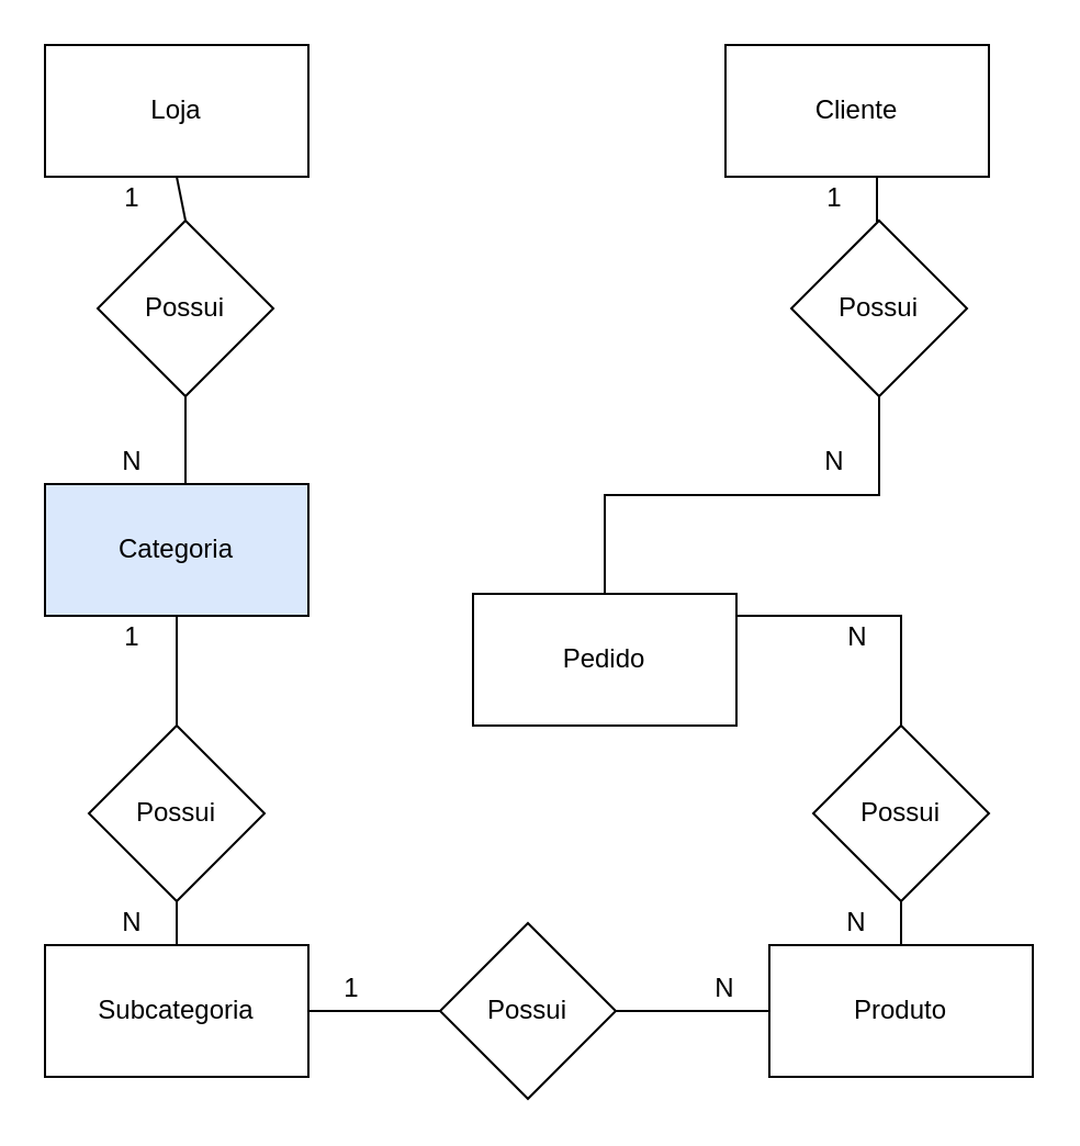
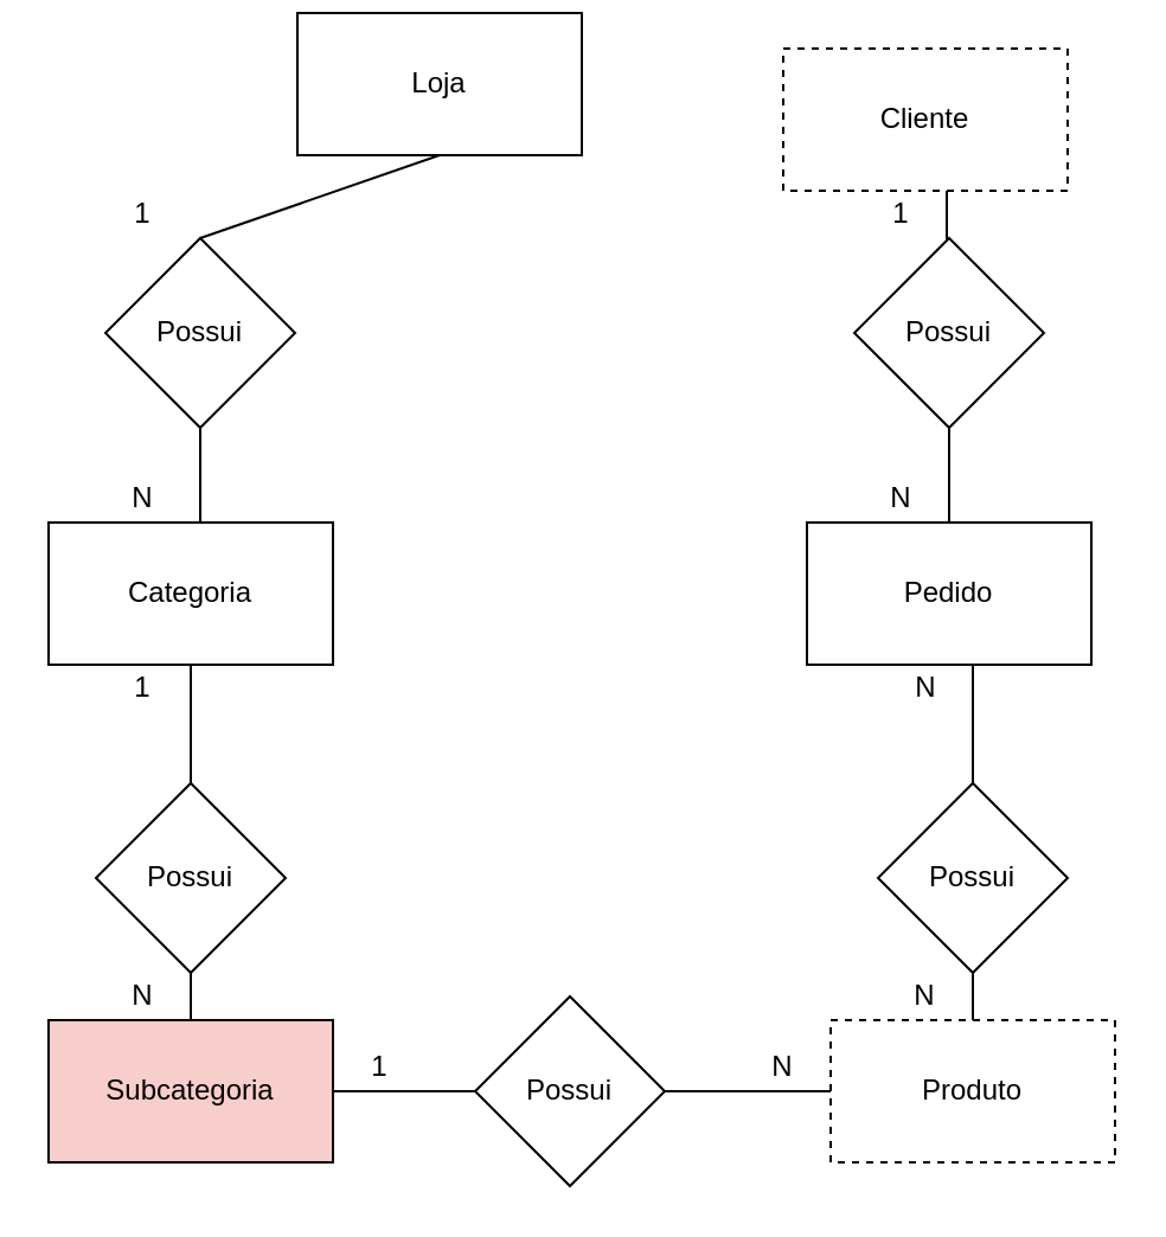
- <mxCell id="2" value="Loja" style="rounded=0;whiteSpace=wrap;html=1;" parent="1" vertex="1"><mxGeometry x="20" y="20" width="120" height="60" as="geometry" /></mxCell>
+ <mxCell id="2" value="Loja" style="rounded=0;whiteSpace=wrap;html=1;" parent="1" vertex="1"><mxGeometry x="125" y="5" width="120" height="60" as="geometry" /></mxCell>
- <mxCell id="6" value="Cliente" style="rounded=0;whiteSpace=wrap;html=1;" parent="1" vertex="1"><mxGeometry x="330" y="20" width="120" height="60" as="geometry" /></mxCell>
+ <mxCell id="6" value="Cliente" style="rounded=0;whiteSpace=wrap;html=1;dashed=1;" parent="1" vertex="1"><mxGeometry x="330" y="20" width="120" height="60" as="geometry" /></mxCell>
- <mxCell id="18" value="Categoria" style="rounded=0;whiteSpace=wrap;html=1;fillColor=#dae8fc;" parent="1" vertex="1"><mxGeometry x="20" y="220" width="120" height="60" as="geometry" /></mxCell>
+ <mxCell id="18" value="Categoria" style="rounded=0;whiteSpace=wrap;html=1;" parent="1" vertex="1"><mxGeometry x="20" y="220" width="120" height="60" as="geometry" /></mxCell>
- <mxCell id="11" value="Pedido" style="rounded=0;whiteSpace=wrap;html=1;" parent="1" vertex="1"><mxGeometry x="215" y="270" width="120" height="60" as="geometry" /></mxCell>
+ <mxCell id="11" value="Pedido" style="rounded=0;whiteSpace=wrap;html=1;" parent="1" vertex="1"><mxGeometry x="340" y="220" width="120" height="60" as="geometry" /></mxCell>
- <mxCell id="22" value="Subcategoria" style="rounded=0;whiteSpace=wrap;html=1;" parent="1" vertex="1"><mxGeometry x="20" y="430" width="120" height="60" as="geometry" /></mxCell>
+ <mxCell id="22" value="Subcategoria" style="rounded=0;whiteSpace=wrap;html=1;fillColor=#f8cecc;" parent="1" vertex="1"><mxGeometry x="20" y="430" width="120" height="60" as="geometry" /></mxCell>
- <mxCell id="4" value="Produto" style="rounded=0;whiteSpace=wrap;html=1;" parent="1" vertex="1"><mxGeometry x="350" y="430" width="120" height="60" as="geometry" /></mxCell>
+ <mxCell id="4" value="Produto" style="rounded=0;whiteSpace=wrap;html=1;dashed=1;" parent="1" vertex="1"><mxGeometry x="350" y="430" width="120" height="60" as="geometry" /></mxCell>
